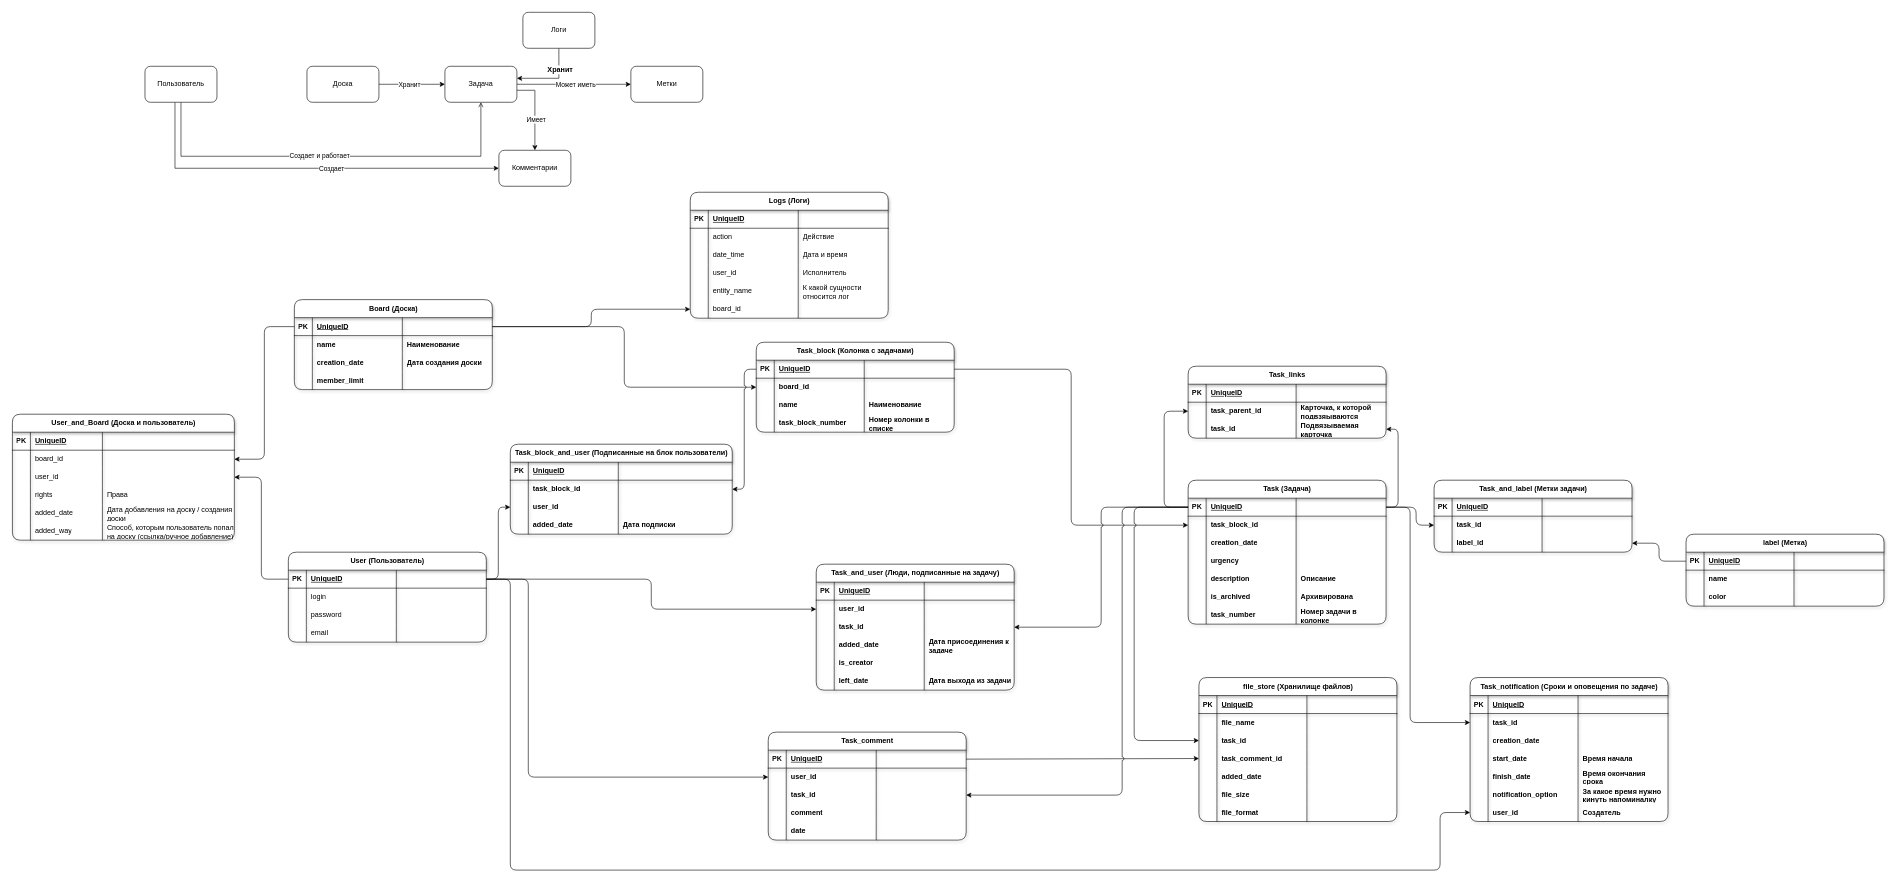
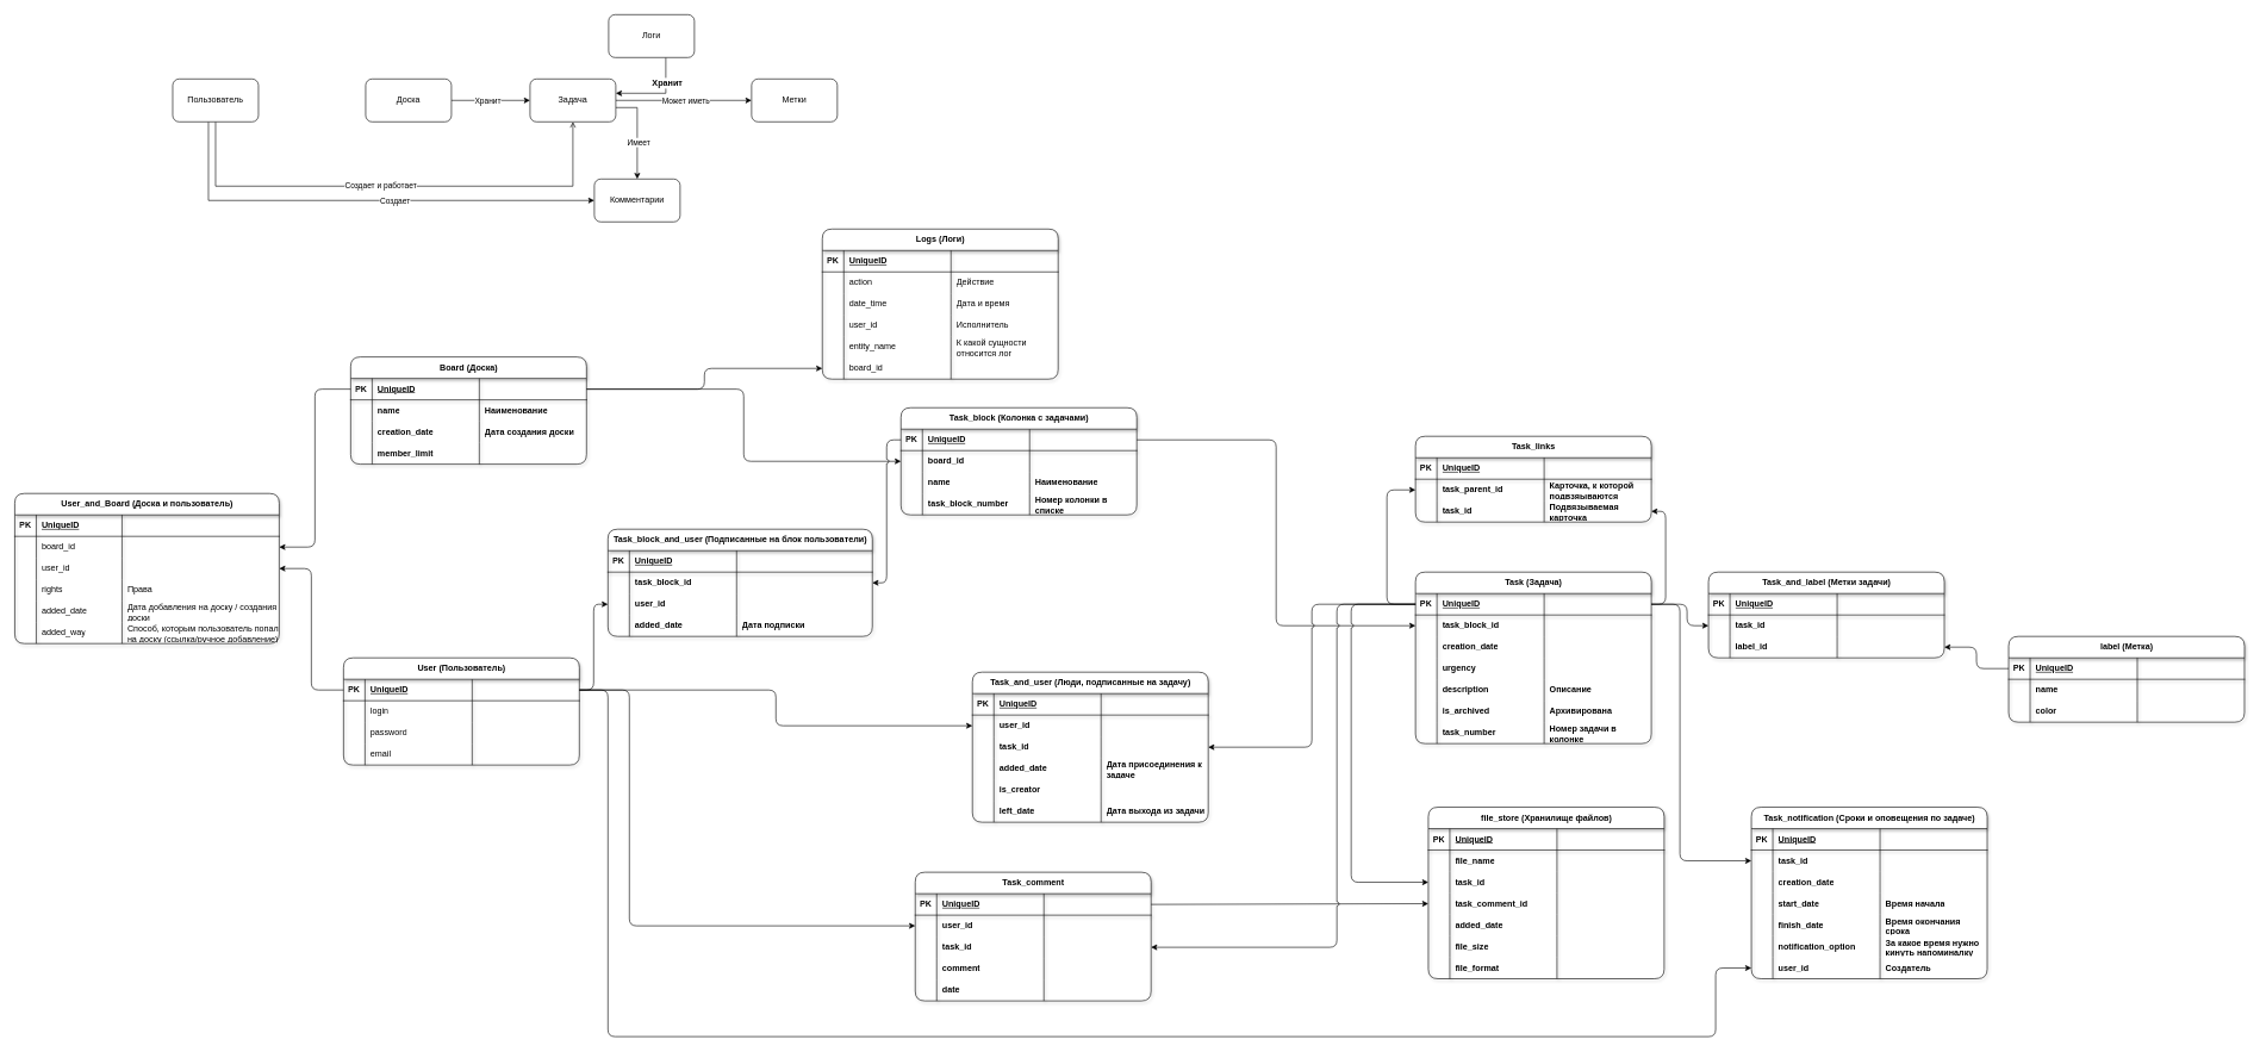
- <mxCell id="82" value="Логи" style="rounded=1;whiteSpace=wrap;html=1;" vertex="1" parent="1"><mxGeometry x="871" y="20" width="120" height="60" as="geometry" /></mxCell>
+ <mxCell id="82" value="Логи" style="rounded=1;whiteSpace=wrap;html=1;" vertex="1" parent="1"><mxGeometry x="851" y="20" width="120" height="60" as="geometry" /></mxCell>
